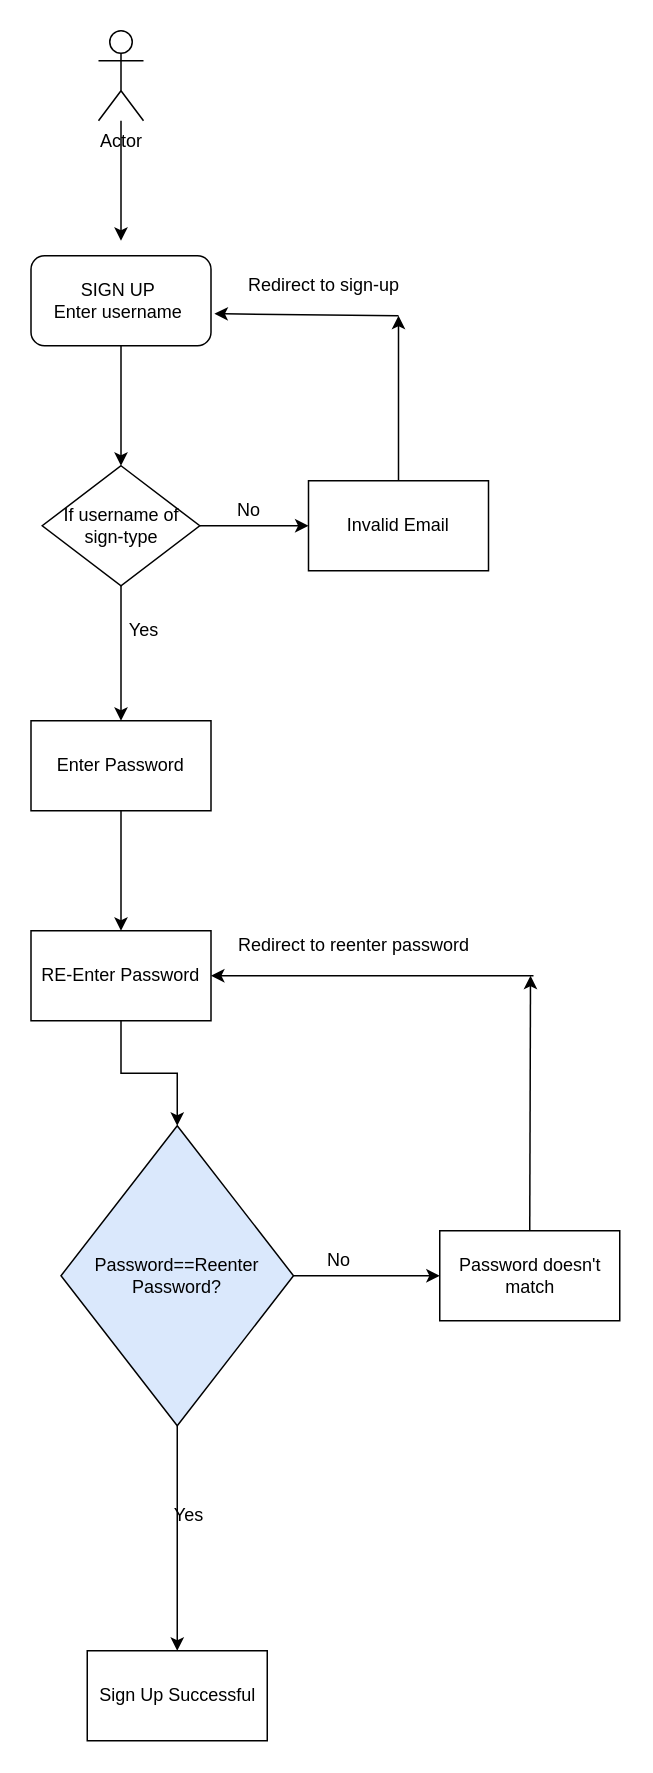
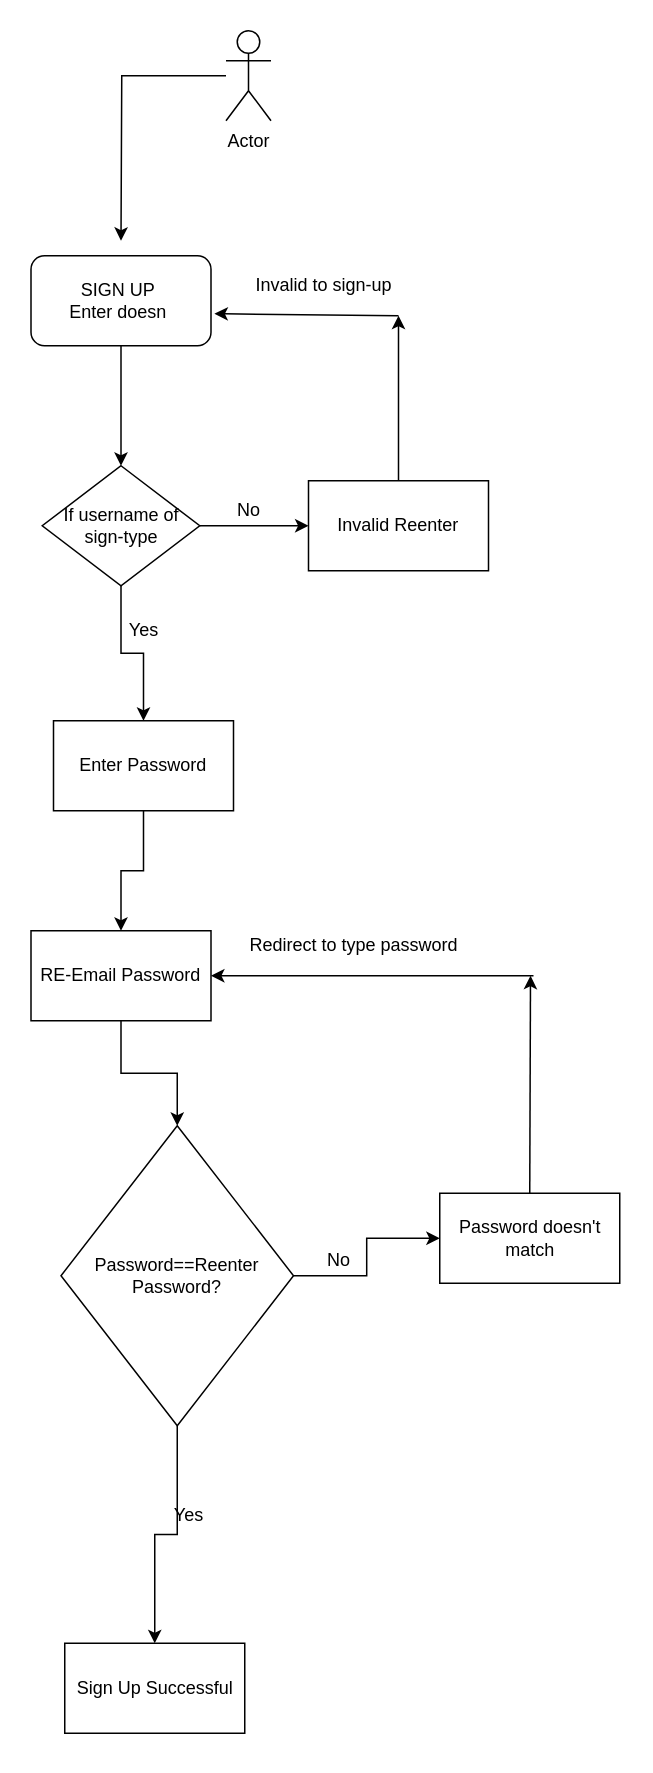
- <mxCell id="3" value="Actor" style="shape=umlActor;verticalLabelPosition=bottom;verticalAlign=top;html=1;outlineConnect=0;" vertex="1" parent="1"><mxGeometry x="65" y="20" width="30" height="60" as="geometry" /></mxCell>
+ <mxCell id="3" value="Actor" style="shape=umlActor;verticalLabelPosition=bottom;verticalAlign=top;html=1;outlineConnect=0;" vertex="1" parent="1"><mxGeometry x="150" y="20" width="30" height="60" as="geometry" /></mxCell>
- <mxCell id="13" value="Redirect to sign-up" style="text;html=1;align=center;verticalAlign=middle;resizable=0;points=[];autosize=1;strokeColor=none;fillColor=none;" vertex="1" parent="1"><mxGeometry x="155" y="180" width="120" height="20" as="geometry" /></mxCell>
+ <mxCell id="13" value="Invalid to sign-up" style="text;html=1;align=center;verticalAlign=middle;resizable=0;points=[];autosize=1;strokeColor=none;fillColor=none;" vertex="1" parent="1"><mxGeometry x="155" y="180" width="120" height="20" as="geometry" /></mxCell>
- <mxCell id="5" value="SIGN UP&amp;nbsp;&lt;br&gt;Enter username&amp;nbsp;" style="rounded=1;whiteSpace=wrap;html=1;" vertex="1" parent="1"><mxGeometry x="20" y="170" width="120" height="60" as="geometry" /></mxCell>
+ <mxCell id="5" value="SIGN UP&amp;nbsp;&lt;br&gt;Enter doesn&amp;nbsp;" style="rounded=1;whiteSpace=wrap;html=1;" vertex="1" parent="1"><mxGeometry x="20" y="170" width="120" height="60" as="geometry" /></mxCell>
- <mxCell id="10" value="Invalid Email" style="whiteSpace=wrap;html=1;" vertex="1" parent="1"><mxGeometry x="205" y="320" width="120" height="60" as="geometry" /></mxCell>
+ <mxCell id="10" value="Invalid Reenter" style="whiteSpace=wrap;html=1;" vertex="1" parent="1"><mxGeometry x="205" y="320" width="120" height="60" as="geometry" /></mxCell>
- <mxCell id="15" value="Enter Password" style="whiteSpace=wrap;html=1;" vertex="1" parent="1"><mxGeometry x="20" y="480" width="120" height="60" as="geometry" /></mxCell>
+ <mxCell id="15" value="Enter Password" style="whiteSpace=wrap;html=1;" vertex="1" parent="1"><mxGeometry x="35" y="480" width="120" height="60" as="geometry" /></mxCell>
- <mxCell id="28" value="Redirect to reenter password" style="text;html=1;align=center;verticalAlign=middle;resizable=0;points=[];autosize=1;strokeColor=none;fillColor=none;" vertex="1" parent="1"><mxGeometry x="150" y="620" width="170" height="20" as="geometry" /></mxCell>
+ <mxCell id="28" value="Redirect to type password" style="text;html=1;align=center;verticalAlign=middle;resizable=0;points=[];autosize=1;strokeColor=none;fillColor=none;" vertex="1" parent="1"><mxGeometry x="150" y="620" width="170" height="20" as="geometry" /></mxCell>
- <mxCell id="18" value="RE-Enter Password" style="whiteSpace=wrap;html=1;" vertex="1" parent="1"><mxGeometry x="20" y="620" width="120" height="60" as="geometry" /></mxCell>
+ <mxCell id="18" value="RE-Email Password" style="whiteSpace=wrap;html=1;" vertex="1" parent="1"><mxGeometry x="20" y="620" width="120" height="60" as="geometry" /></mxCell>
- <mxCell id="21" value="Password==Reenter Password?" style="rhombus;whiteSpace=wrap;html=1;fillColor=#dae8fc;" vertex="1" parent="1"><mxGeometry x="40" y="750" width="155" height="200" as="geometry" /></mxCell>
+ <mxCell id="21" value="Password==Reenter Password?" style="rhombus;whiteSpace=wrap;html=1;" vertex="1" parent="1"><mxGeometry x="40" y="750" width="155" height="200" as="geometry" /></mxCell>
- <mxCell id="22" value="Password doesn't match" style="whiteSpace=wrap;html=1;" vertex="1" parent="1"><mxGeometry x="292.5" y="820" width="120" height="60" as="geometry" /></mxCell>
+ <mxCell id="22" value="Password doesn't match" style="whiteSpace=wrap;html=1;" vertex="1" parent="1"><mxGeometry x="292.5" y="795" width="120" height="60" as="geometry" /></mxCell>
- <mxCell id="23" value="Sign Up Successful" style="whiteSpace=wrap;html=1;" vertex="1" parent="1"><mxGeometry x="57.5" y="1100" width="120" height="60" as="geometry" /></mxCell>
+ <mxCell id="23" value="Sign Up Successful" style="whiteSpace=wrap;html=1;" vertex="1" parent="1"><mxGeometry x="42.5" y="1095" width="120" height="60" as="geometry" /></mxCell>
